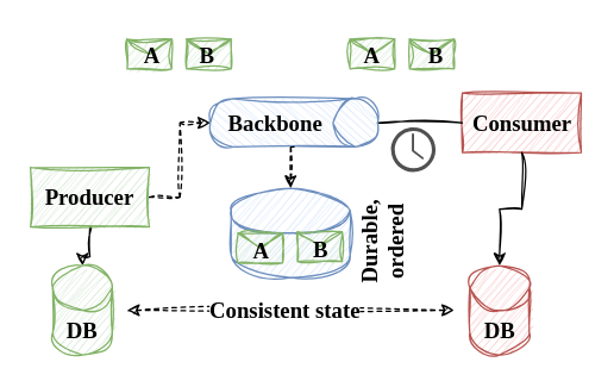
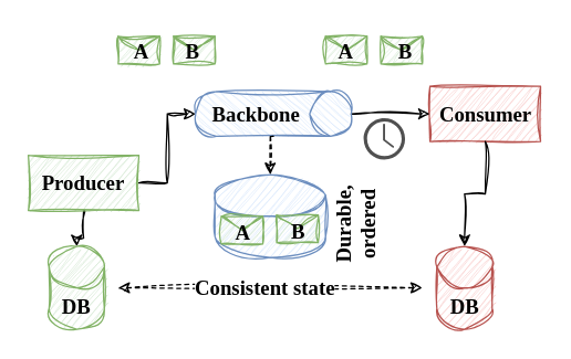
- <mxCell id="7" style="edgeStyle=orthogonalEdgeStyle;rounded=0;sketch=1;hachureGap=4;jiggle=2;curveFitting=1;orthogonalLoop=1;jettySize=auto;html=1;exitX=0.5;exitY=0;exitDx=0;exitDy=0;exitPerimeter=0;entryX=0;entryY=0.5;entryDx=0;entryDy=0;fontFamily=Architects Daughter;fontSource=https%3A%2F%2Ffonts.googleapis.com%2Fcss%3Ffamily%3DArchitects%2BDaughter;fontSize=16;endArrow=none;" parent="1" source="8" target="5" edge="1"><mxGeometry relative="1" as="geometry" /></mxCell>
+ <mxCell id="7" style="edgeStyle=orthogonalEdgeStyle;rounded=0;sketch=1;hachureGap=4;jiggle=2;curveFitting=1;orthogonalLoop=1;jettySize=auto;html=1;exitX=0.5;exitY=0;exitDx=0;exitDy=0;exitPerimeter=0;entryX=0;entryY=0.5;entryDx=0;entryDy=0;fontFamily=Architects Daughter;fontSource=https%3A%2F%2Ffonts.googleapis.com%2Fcss%3Ffamily%3DArchitects%2BDaughter;fontSize=16;" parent="1" source="8" target="5" edge="1"><mxGeometry relative="1" as="geometry" /></mxCell>
- <mxCell id="9" style="edgeStyle=orthogonalEdgeStyle;rounded=0;sketch=1;hachureGap=4;jiggle=2;curveFitting=1;orthogonalLoop=1;jettySize=auto;html=1;exitX=1;exitY=0.5;exitDx=0;exitDy=0;entryX=0.5;entryY=1;entryDx=0;entryDy=0;entryPerimeter=0;fontFamily=Architects Daughter;fontSource=https%3A%2F%2Ffonts.googleapis.com%2Fcss%3Ffamily%3DArchitects%2BDaughter;fontSize=16;dashed=1;" parent="1" source="3" target="8" edge="1"><mxGeometry relative="1" as="geometry" /></mxCell>
+ <mxCell id="9" style="edgeStyle=orthogonalEdgeStyle;rounded=0;sketch=1;hachureGap=4;jiggle=2;curveFitting=1;orthogonalLoop=1;jettySize=auto;html=1;exitX=1;exitY=0.5;exitDx=0;exitDy=0;entryX=0.5;entryY=1;entryDx=0;entryDy=0;entryPerimeter=0;fontFamily=Architects Daughter;fontSource=https%3A%2F%2Ffonts.googleapis.com%2Fcss%3Ffamily%3DArchitects%2BDaughter;fontSize=16;" parent="1" source="3" target="8" edge="1"><mxGeometry relative="1" as="geometry" /></mxCell>
